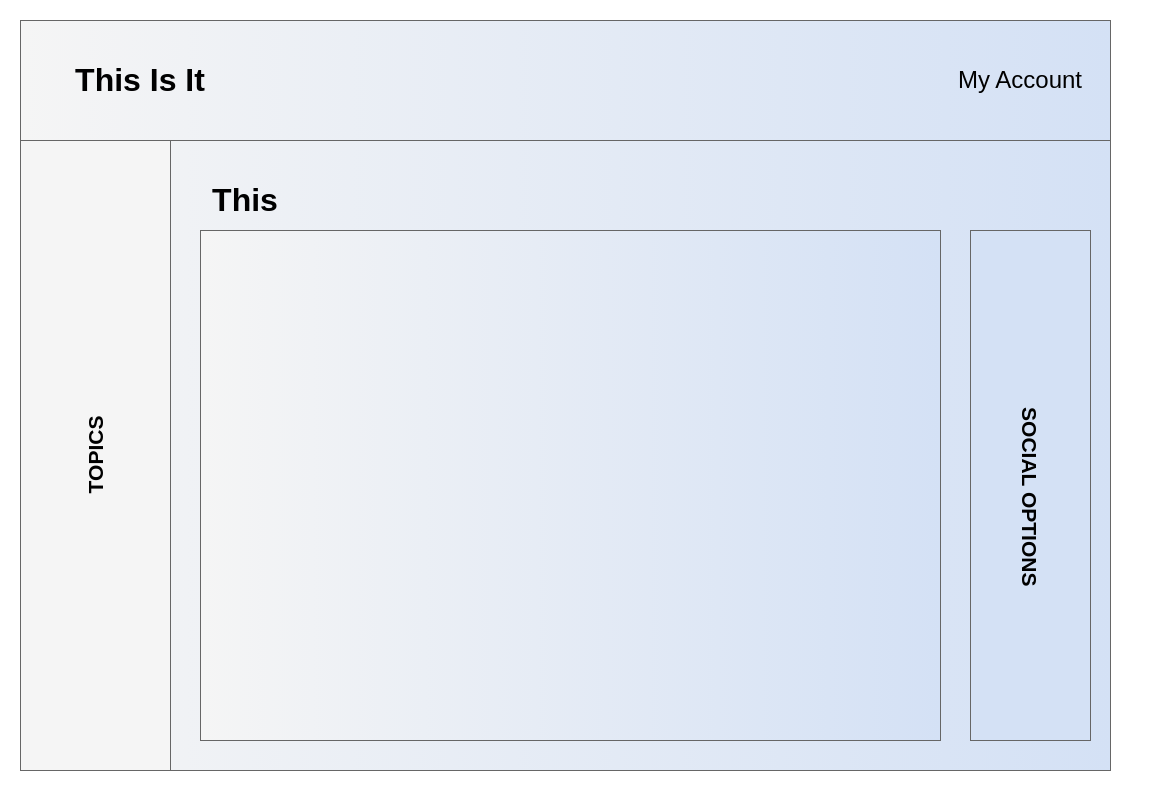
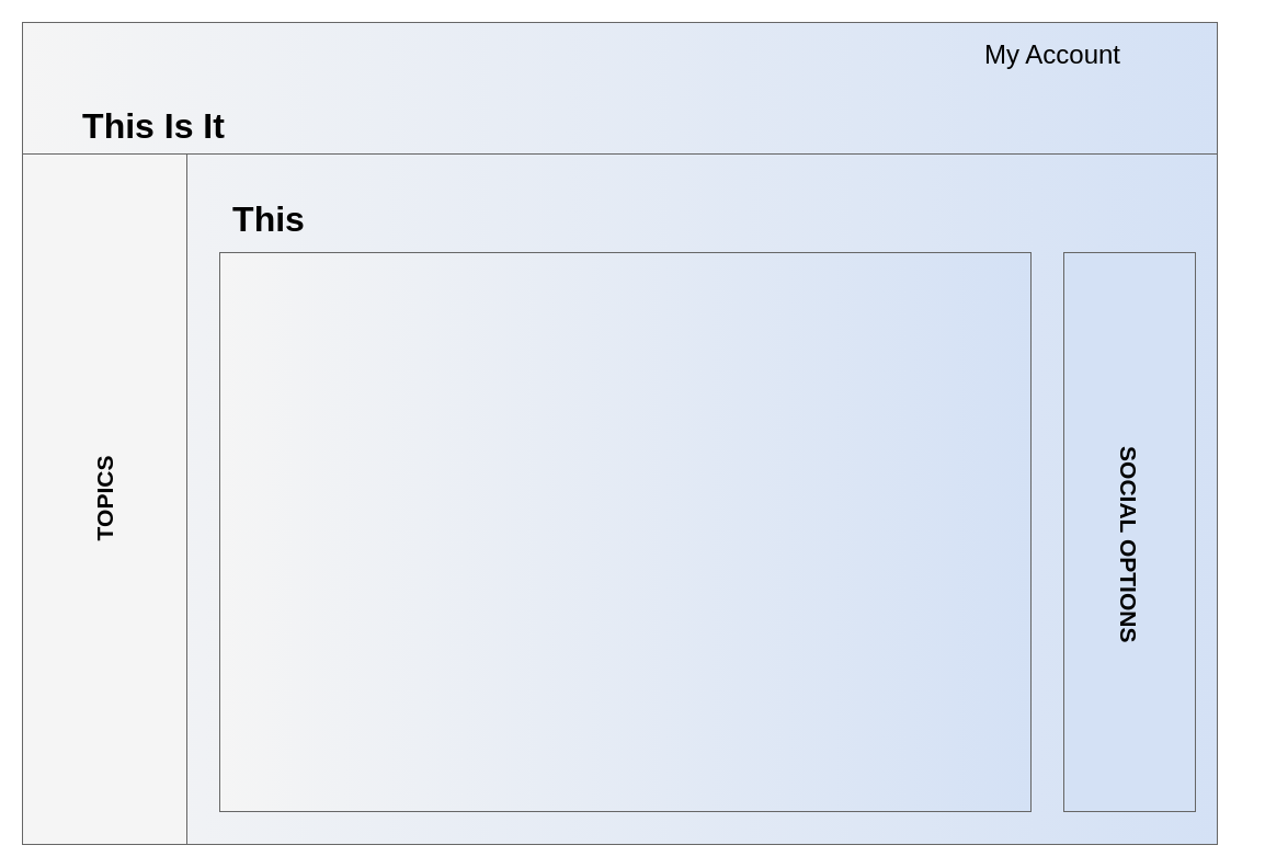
- <mxCell id="6" value="This Is It" style="text;html=1;strokeColor=none;fillColor=none;align=center;verticalAlign=middle;rounded=0;fontSize=32;fontStyle=1;glass=0;shadow=0;sketch=0;labelBorderColor=none;labelBackgroundColor=none;whiteSpace=wrap;" parent="1" vertex="1"><mxGeometry x="60" y="70" width="160" height="20" as="geometry" /></mxCell>
+ <mxCell id="6" value="This Is It" style="text;html=1;strokeColor=none;fillColor=none;align=center;verticalAlign=middle;rounded=0;fontSize=32;fontStyle=1;glass=0;shadow=0;sketch=0;labelBorderColor=none;labelBackgroundColor=none;whiteSpace=wrap;" parent="1" vertex="1"><mxGeometry x="60" y="105" width="160" height="20" as="geometry" /></mxCell>
- <mxCell id="7" value="My Account" style="text;html=1;strokeColor=none;fillColor=none;align=center;verticalAlign=middle;whiteSpace=wrap;rounded=0;shadow=0;glass=0;labelBackgroundColor=none;sketch=0;fontSize=24;" parent="1" vertex="1"><mxGeometry x="930" y="57.5" width="180" height="45" as="geometry" /></mxCell>
+ <mxCell id="7" value="My Account" style="text;html=1;strokeColor=none;fillColor=none;align=center;verticalAlign=middle;whiteSpace=wrap;rounded=0;shadow=0;glass=0;labelBackgroundColor=none;sketch=0;fontSize=24;" parent="1" vertex="1"><mxGeometry x="870" y="27.5" width="180" height="45" as="geometry" /></mxCell>
